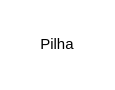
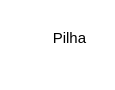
- <mxCell id="2" value="Pilha" style="text;html=1;align=center;verticalAlign=middle;resizable=0;points=[];autosize=1;strokeColor=none;fillColor=none;" vertex="1" parent="1"><mxGeometry x="20" y="20" width="50" height="30" as="geometry" /></mxCell>
+ <mxCell id="2" value="Pilha" style="text;html=1;align=center;verticalAlign=middle;resizable=0;points=[];autosize=1;strokeColor=none;fillColor=none;" vertex="1" parent="1"><mxGeometry x="30" y="15" width="50" height="30" as="geometry" /></mxCell>
